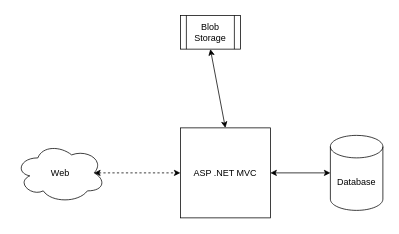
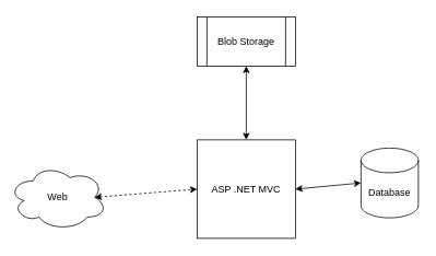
- <mxCell id="4" value="Blob Storage" style="shape=process;whiteSpace=wrap;html=1;backgroundOutline=1;" vertex="1" parent="1"><mxGeometry x="240" y="20" width="80" height="45" as="geometry" /></mxCell>
+ <mxCell id="4" value="Blob Storage" style="shape=process;whiteSpace=wrap;html=1;backgroundOutline=1;" vertex="1" parent="1"><mxGeometry x="240" y="20" width="120" height="60" as="geometry" /></mxCell>
- <mxCell id="5" value="Web" style="ellipse;shape=cloud;whiteSpace=wrap;html=1;" vertex="1" parent="1"><mxGeometry x="20" y="190" width="120" height="80" as="geometry" /></mxCell>
+ <mxCell id="5" value="Web" style="ellipse;shape=cloud;whiteSpace=wrap;html=1;" vertex="1" parent="1"><mxGeometry x="10" y="200" width="120" height="80" as="geometry" /></mxCell>
- <mxCell id="3" value="Database" style="shape=cylinder3;whiteSpace=wrap;html=1;boundedLbl=1;backgroundOutline=1;size=15;" vertex="1" parent="1"><mxGeometry x="440" y="180" width="70" height="100" as="geometry" /></mxCell>
+ <mxCell id="3" value="Database" style="shape=cylinder3;whiteSpace=wrap;html=1;boundedLbl=1;backgroundOutline=1;size=15;" vertex="1" parent="1"><mxGeometry x="440" y="180" width="70" height="85" as="geometry" /></mxCell>
